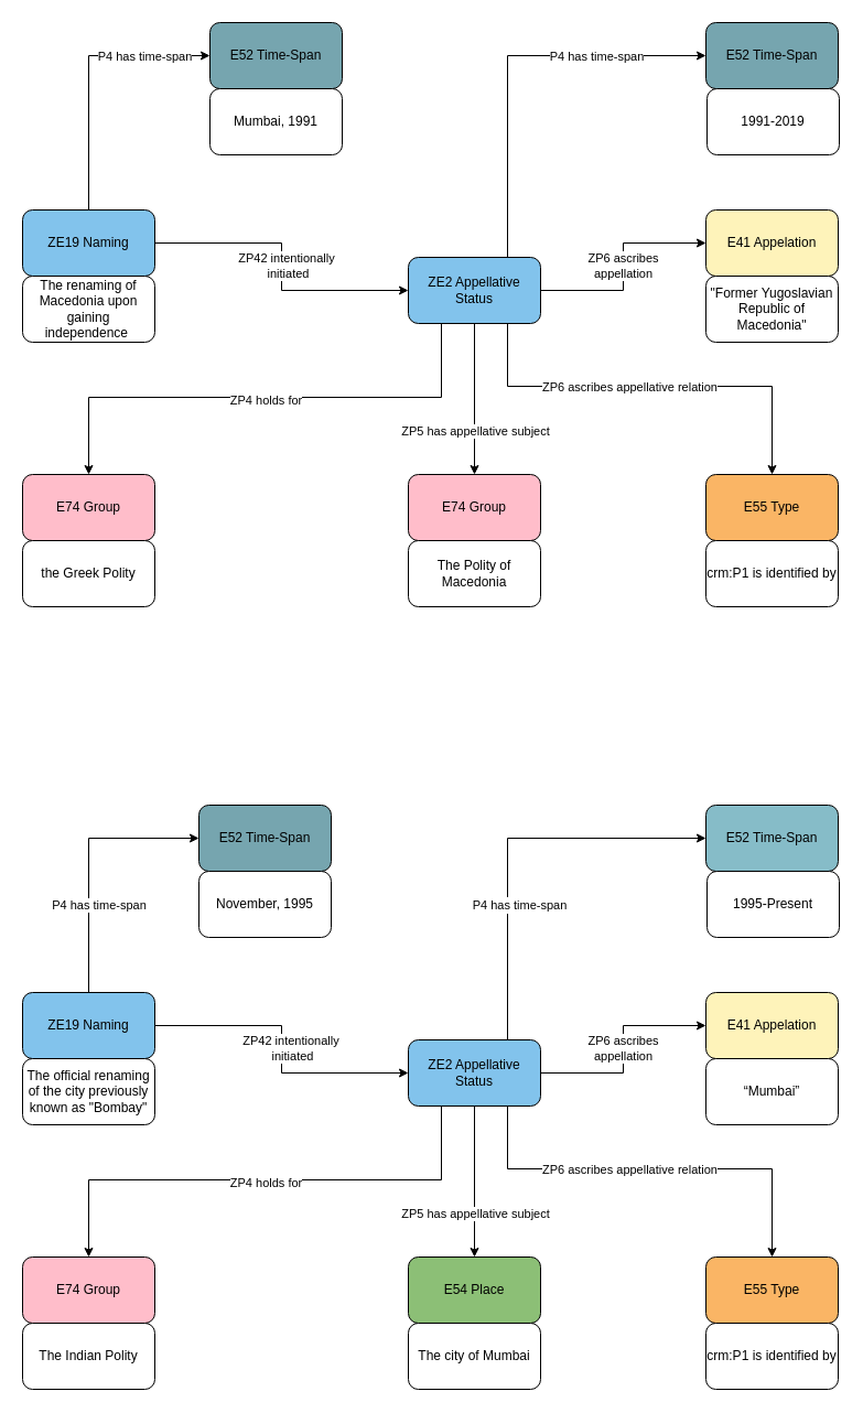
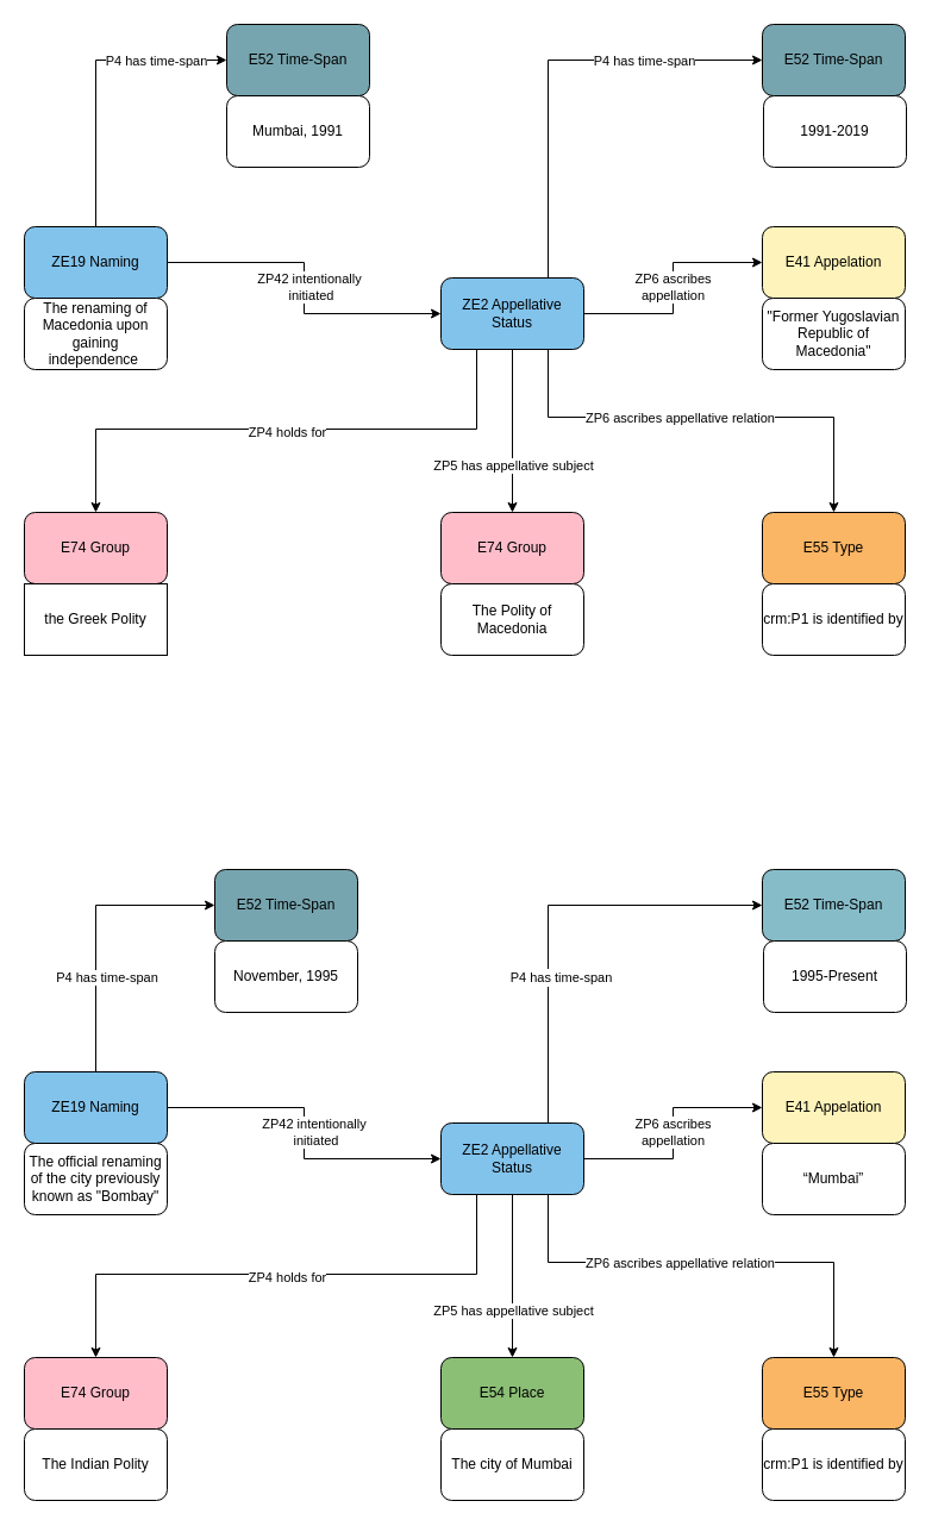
- <mxCell id="22" value="the Greek Polity" style="rounded=1;whiteSpace=wrap;html=1;strokeColor=#000000;" vertex="1" parent="1"><mxGeometry x="20" y="490" width="120" height="60" as="geometry" /></mxCell>
+ <mxCell id="22" value="the Greek Polity" style="whiteSpace=wrap;html=1;strokeColor=#000000;rounded=0;" vertex="1" parent="1"><mxGeometry x="20" y="490" width="120" height="60" as="geometry" /></mxCell>
